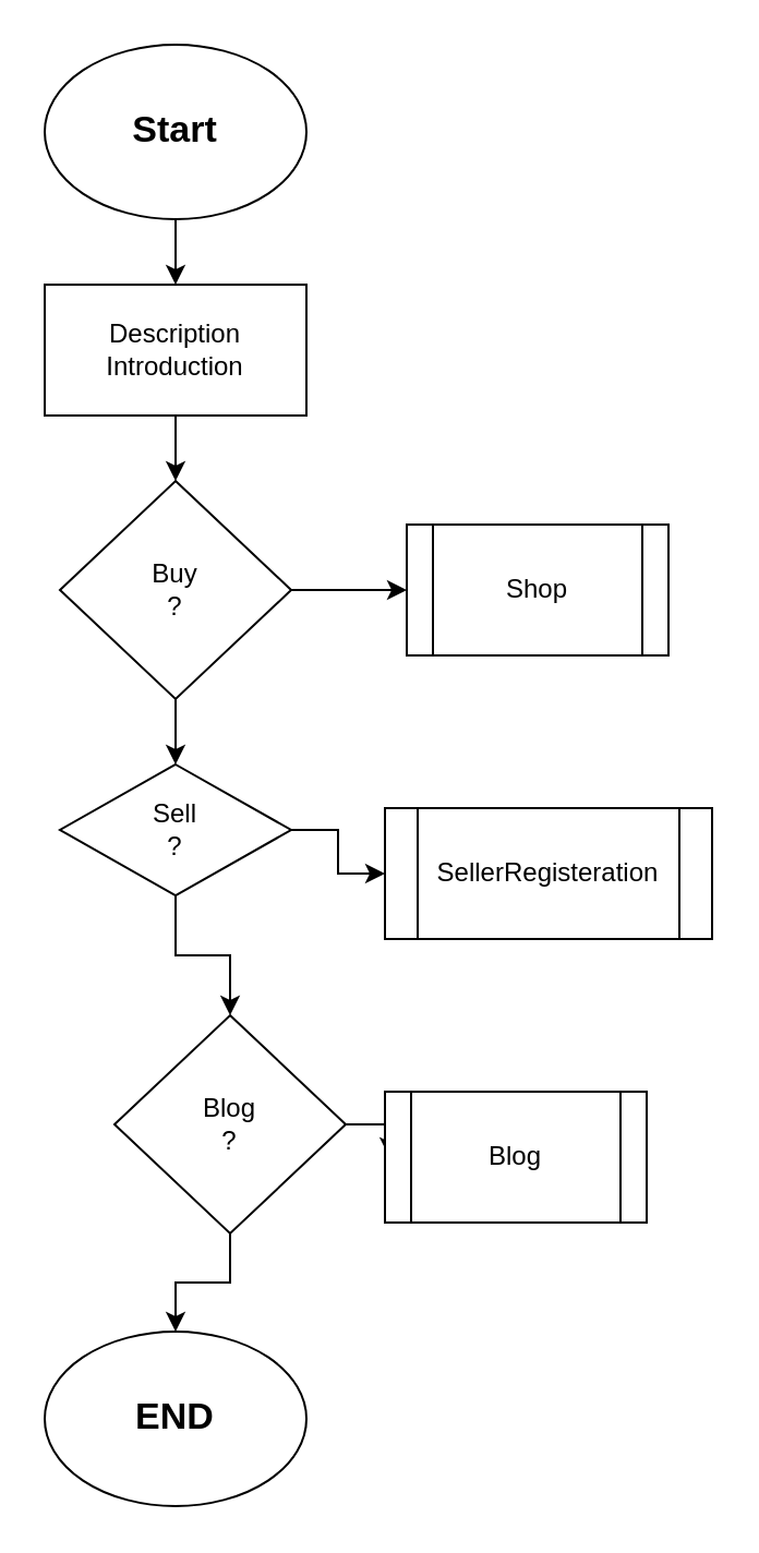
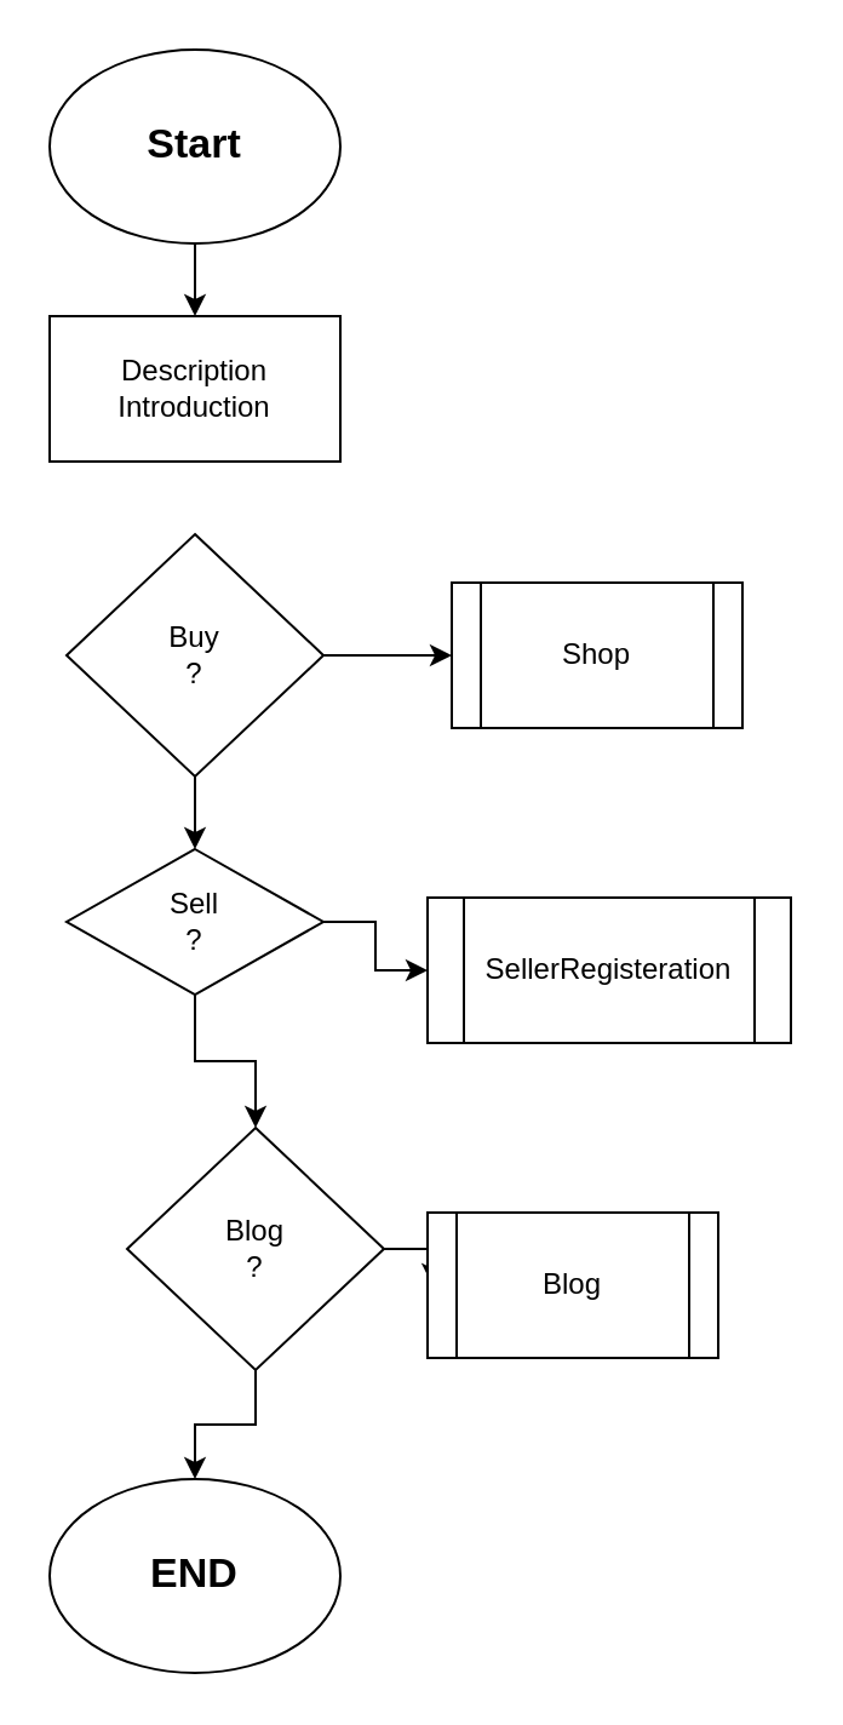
- <mxCell id="4" value="" style="edgeStyle=orthogonalEdgeStyle;rounded=0;orthogonalLoop=1;jettySize=auto;html=1;" edge="1" parent="1" source="5" target="8"><mxGeometry relative="1" as="geometry" /></mxCell>
